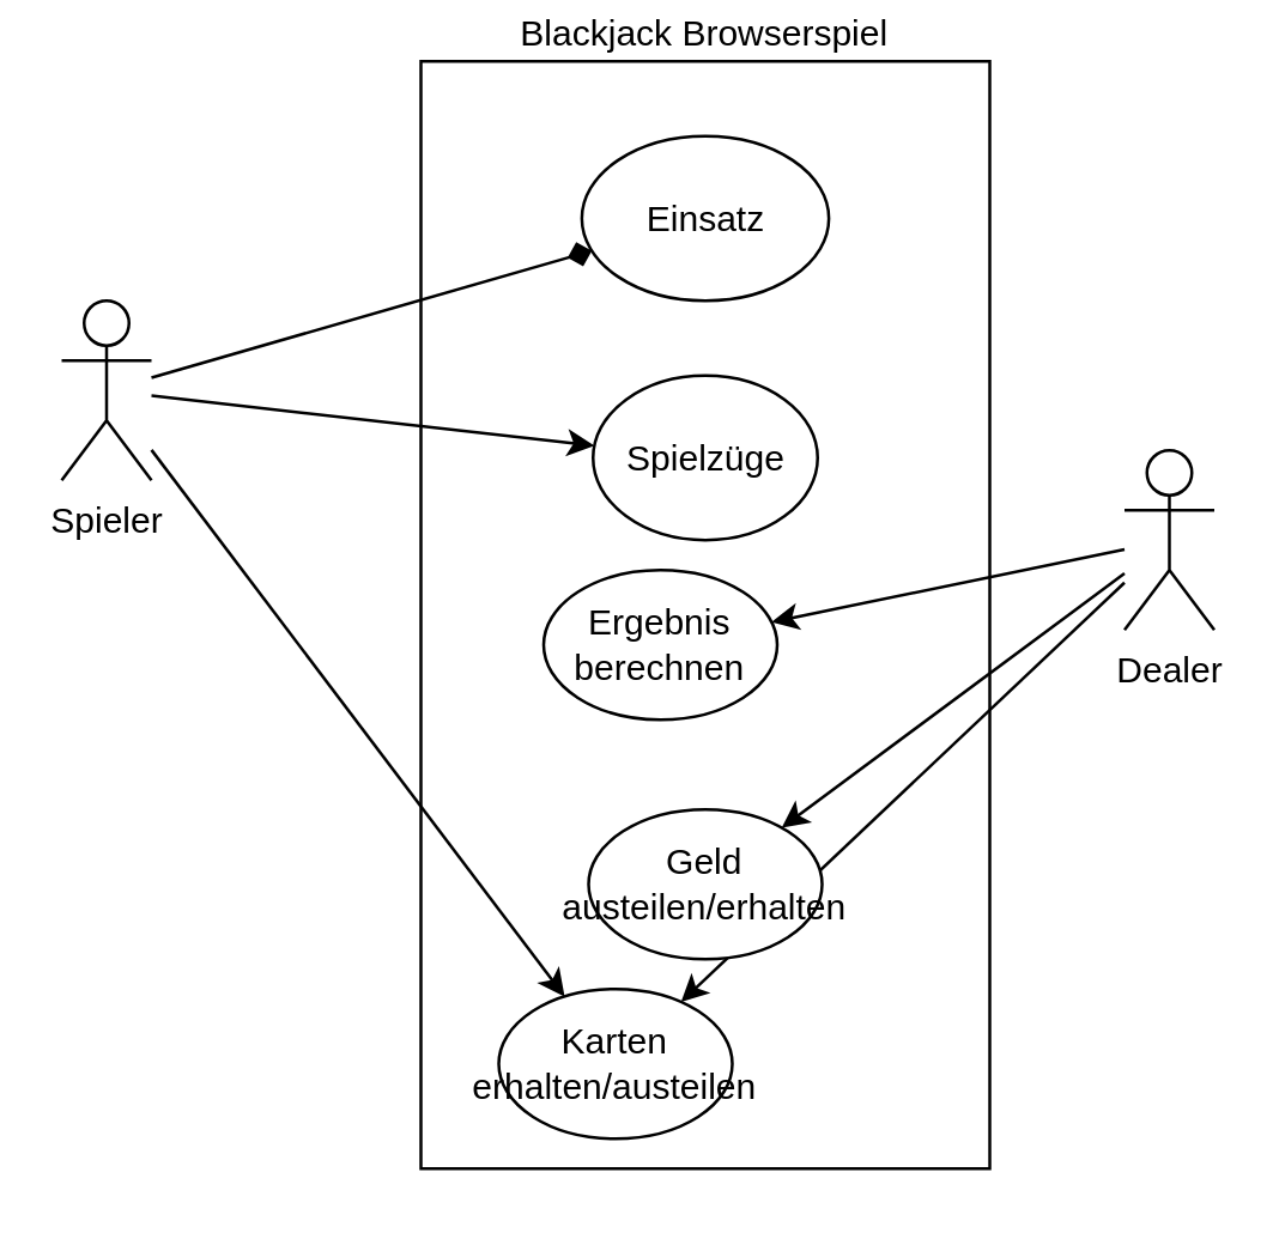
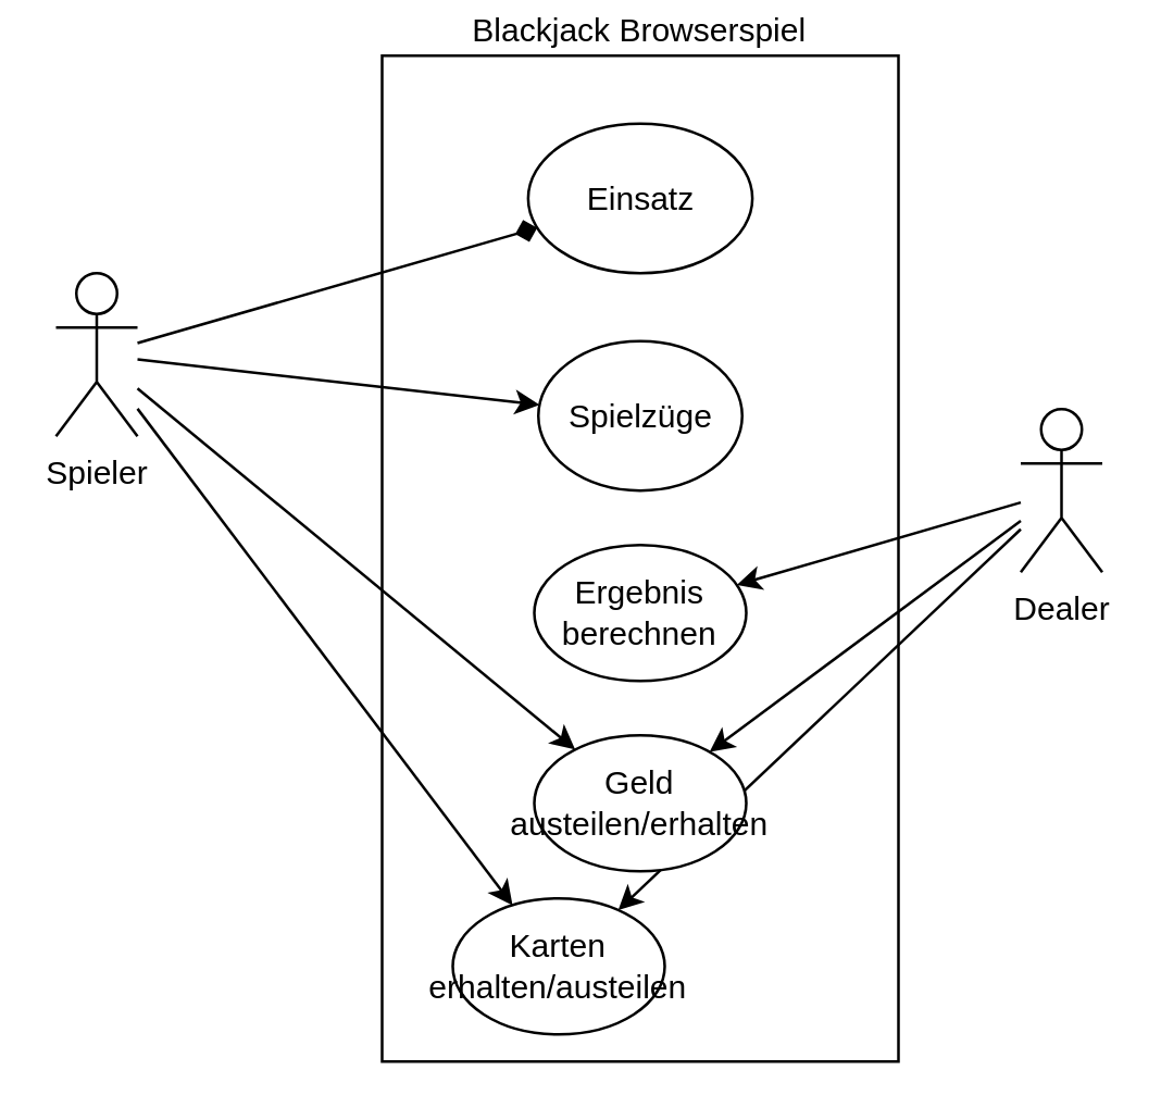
+ <mxCell id="5" style="rounded=0;orthogonalLoop=1;jettySize=auto;html=1;" edge="1" parent="1" source="7" target="15"><mxGeometry relative="1" as="geometry" /></mxCell>
- <mxCell id="14" value="Ergebnis berechnen" style="ellipse;whiteSpace=wrap;html=1;" vertex="1" parent="1"><mxGeometry x="181" y="190" width="78" height="50" as="geometry" /></mxCell>
+ <mxCell id="14" value="Ergebnis berechnen" style="ellipse;whiteSpace=wrap;html=1;" vertex="1" parent="1"><mxGeometry x="196" y="200" width="78" height="50" as="geometry" /></mxCell>
